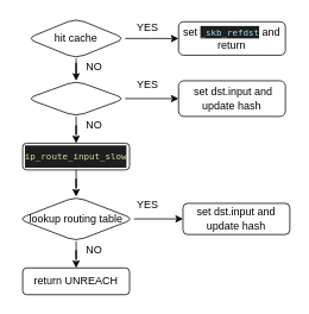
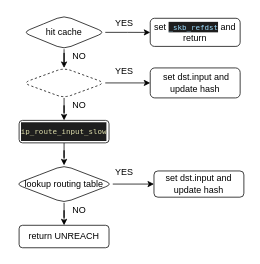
- <mxCell id="8" value="&lt;font color=&quot;#ffffff&quot;&gt;is multicast&lt;/font&gt;" style="rhombus;whiteSpace=wrap;html=1;rounded=1;" vertex="1" parent="1"><mxGeometry x="30" y="90" width="110" height="40" as="geometry" /></mxCell>
+ <mxCell id="8" value="&lt;font color=&quot;#ffffff&quot;&gt;is multicast&lt;/font&gt;" style="rhombus;whiteSpace=wrap;html=1;rounded=1;dashed=1;" vertex="1" parent="1"><mxGeometry x="30" y="90" width="110" height="40" as="geometry" /></mxCell>
